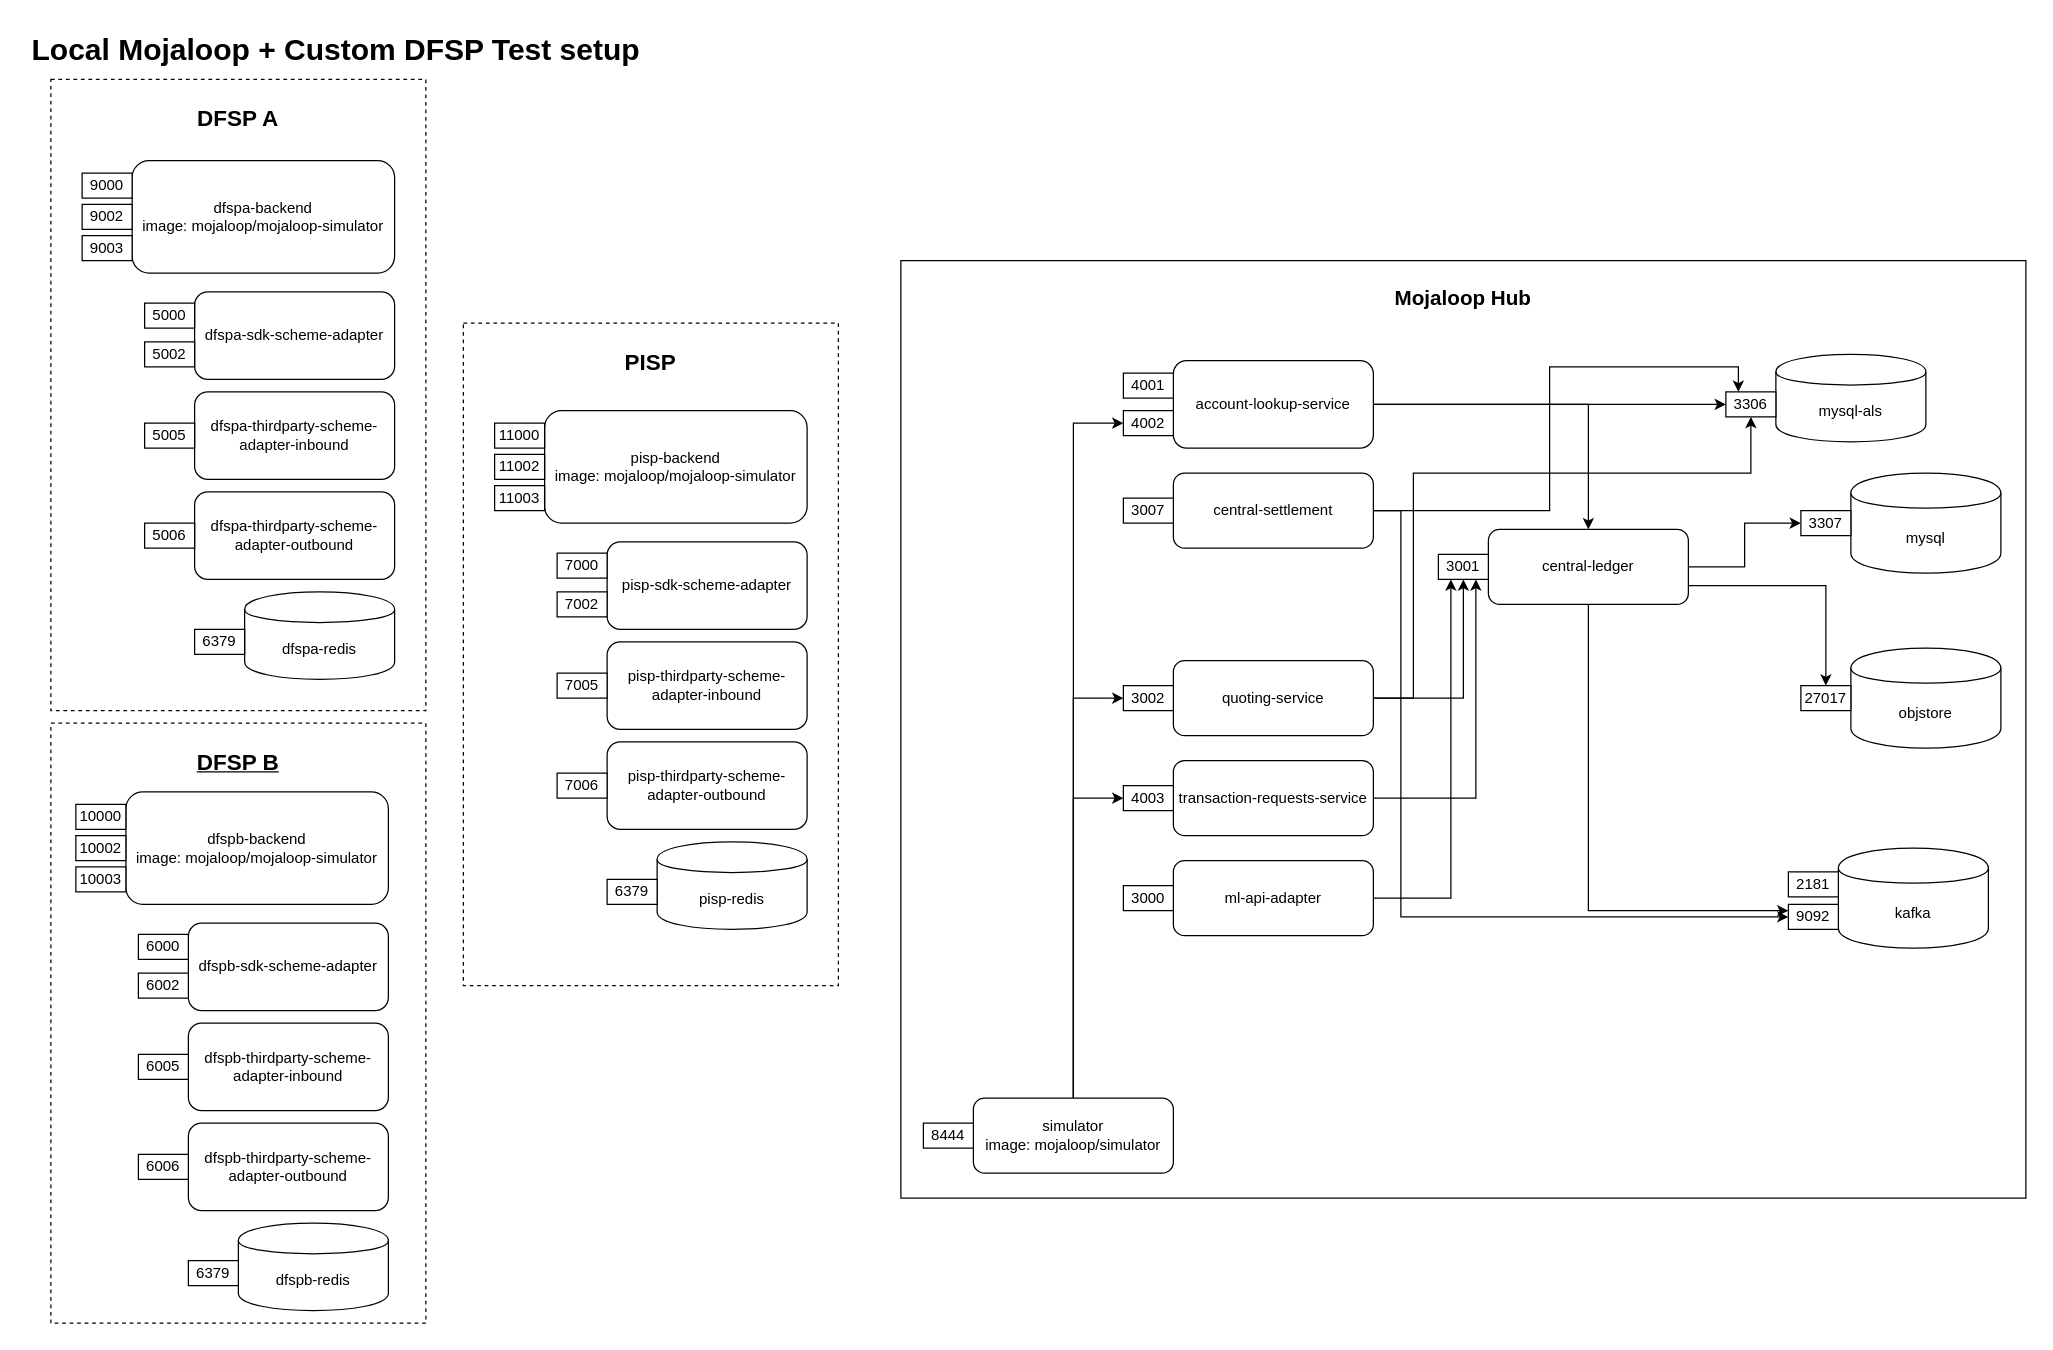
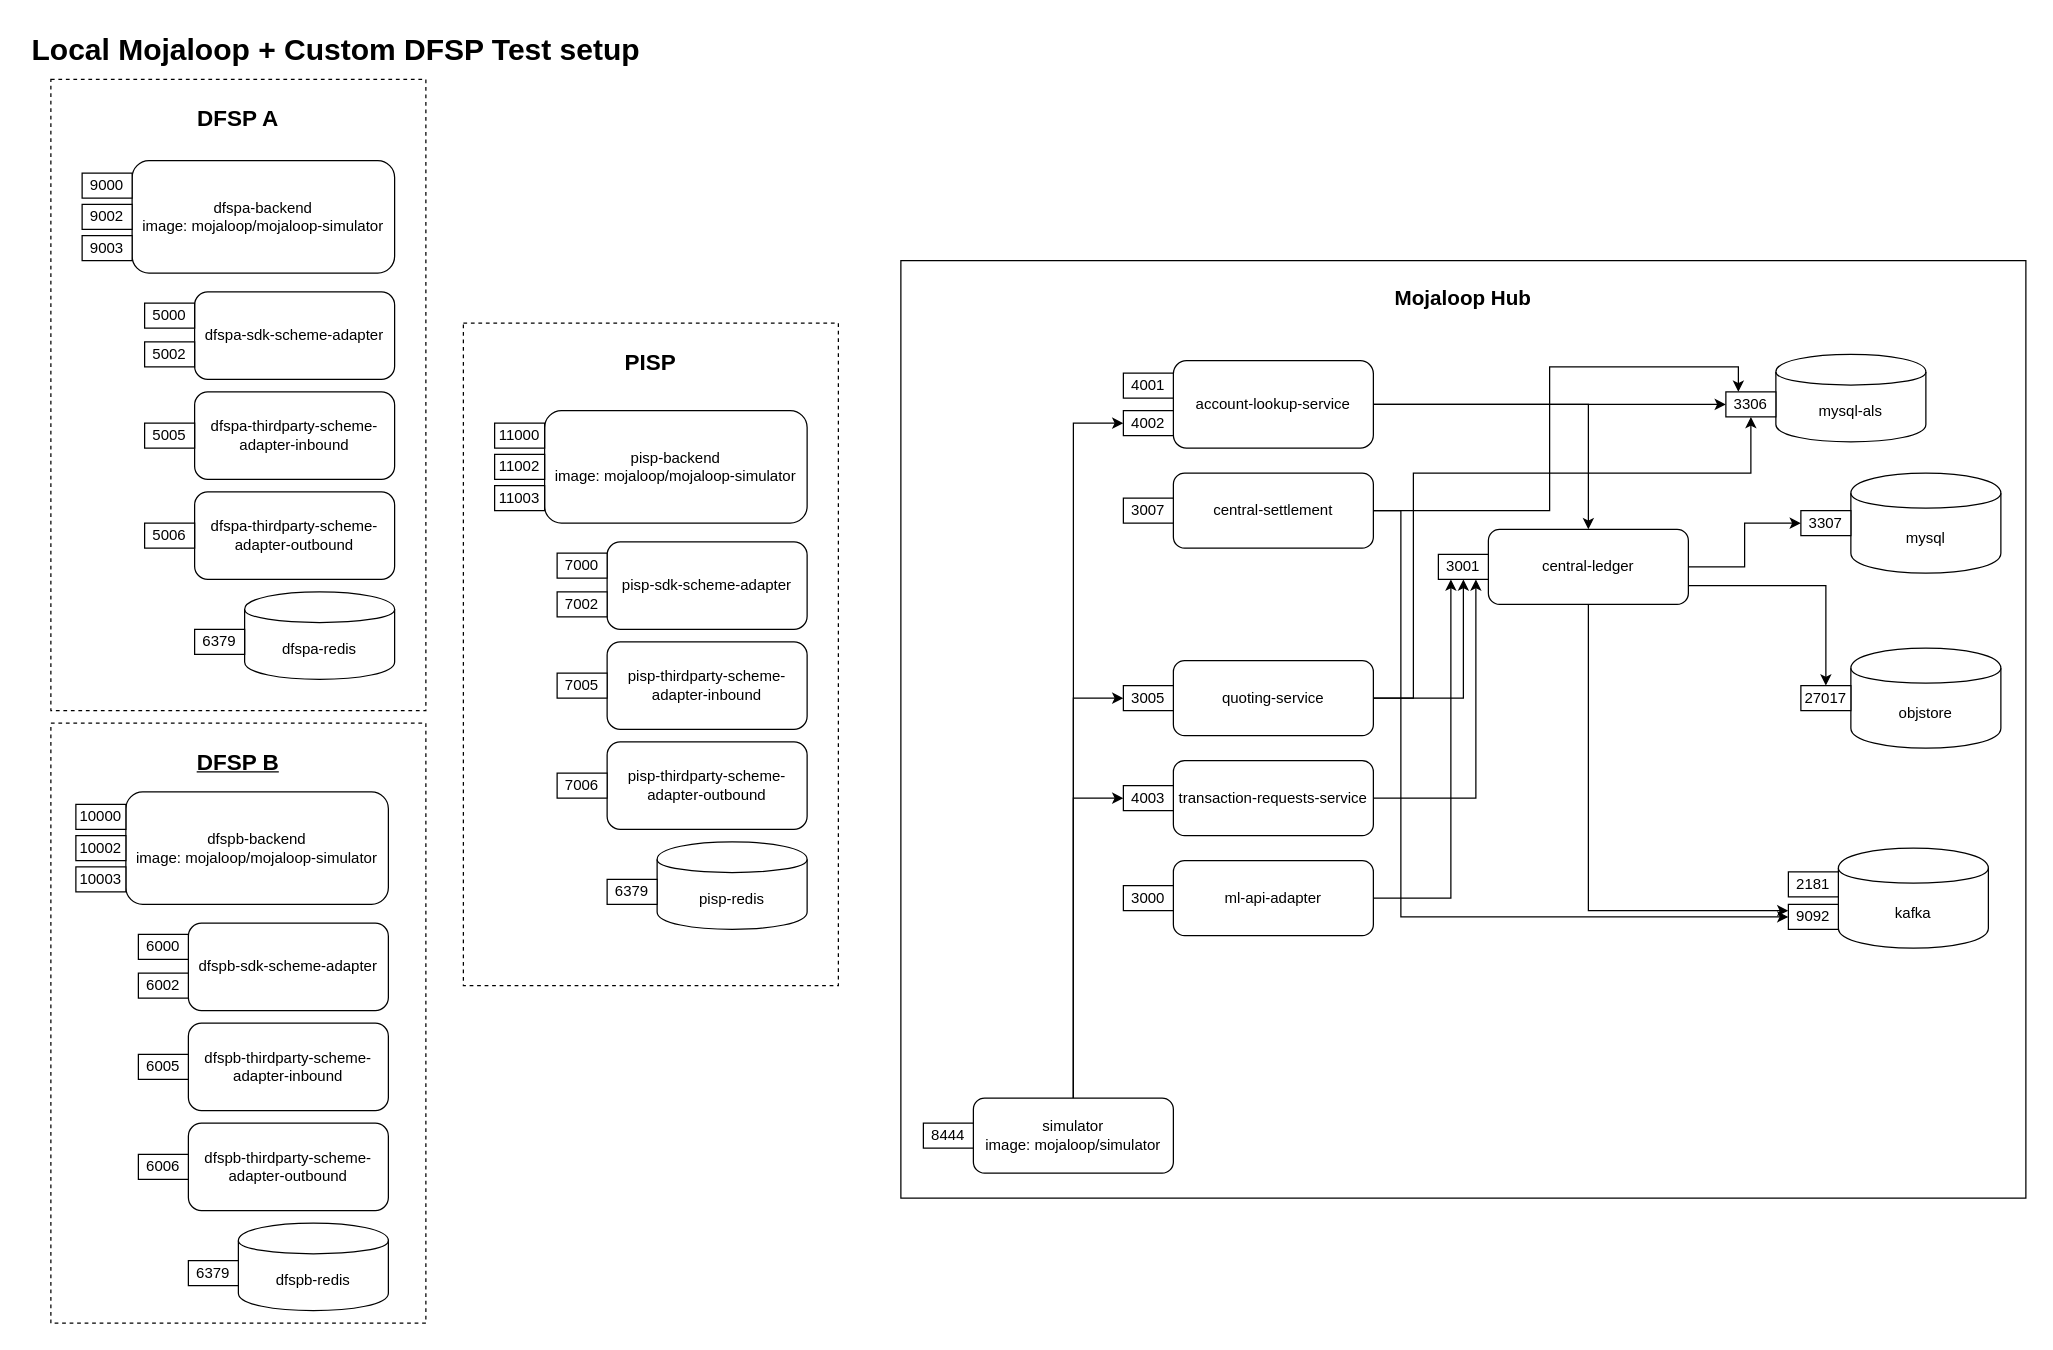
- <mxCell id="20" value="3002" style="rounded=0;whiteSpace=wrap;html=1;align=center;" parent="18" vertex="1"><mxGeometry y="20" width="40" height="20" as="geometry" /></mxCell>
+ <mxCell id="20" value="3005" style="rounded=0;whiteSpace=wrap;html=1;align=center;" parent="18" vertex="1"><mxGeometry y="20" width="40" height="20" as="geometry" /></mxCell>
